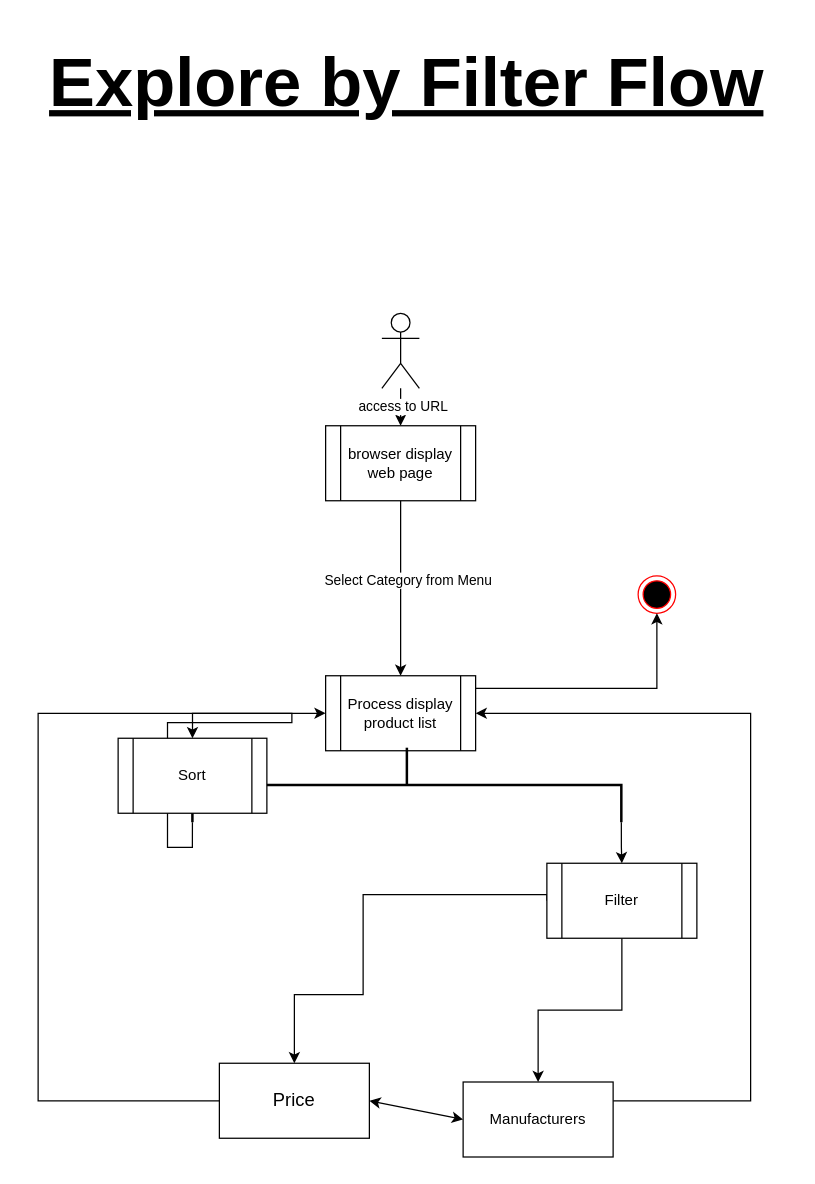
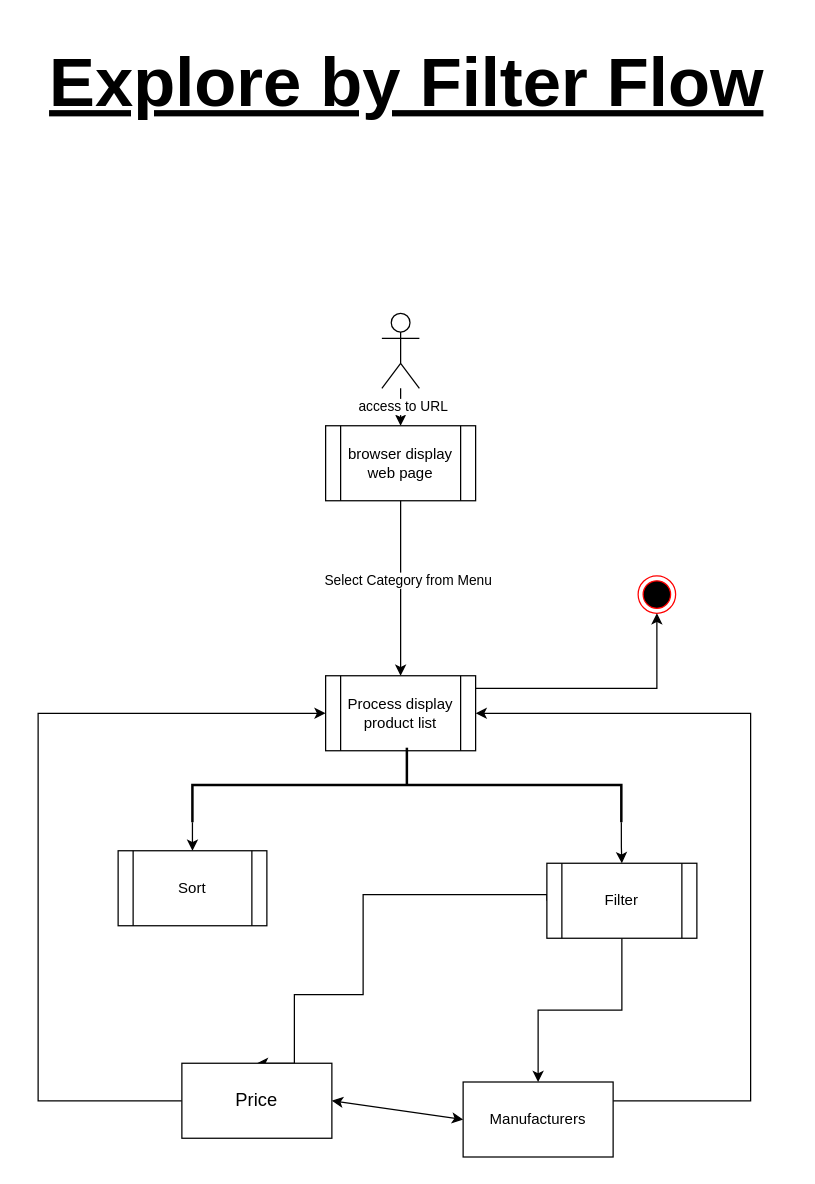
- <mxCell id="15" value="Sort" style="shape=process;whiteSpace=wrap;html=1;backgroundOutline=1;" vertex="1" parent="1"><mxGeometry x="94" y="590" width="119" height="60" as="geometry" /></mxCell>
+ <mxCell id="15" value="Sort" style="shape=process;whiteSpace=wrap;html=1;backgroundOutline=1;" vertex="1" parent="1"><mxGeometry x="94" y="680" width="119" height="60" as="geometry" /></mxCell>
- <mxCell id="20" value="&lt;span id=&quot;docs-internal-guid-4c7af6d2-7fff-b0e0-37aa-14c863ab8363&quot;&gt;&lt;span style=&quot;font-size: 11pt; font-family: Arial, sans-serif; color: rgb(0, 0, 0); background-color: transparent; font-variant-numeric: normal; font-variant-east-asian: normal; font-variant-alternates: normal; font-variant-position: normal; font-variant-emoji: normal; vertical-align: baseline; white-space-collapse: preserve;&quot;&gt;Price&lt;/span&gt;&lt;/span&gt;" style="rounded=0;whiteSpace=wrap;html=1;" vertex="1" parent="1"><mxGeometry x="175" y="850" width="120" height="60" as="geometry" /></mxCell>
+ <mxCell id="20" value="&lt;span id=&quot;docs-internal-guid-4c7af6d2-7fff-b0e0-37aa-14c863ab8363&quot;&gt;&lt;span style=&quot;font-size: 11pt; font-family: Arial, sans-serif; color: rgb(0, 0, 0); background-color: transparent; font-variant-numeric: normal; font-variant-east-asian: normal; font-variant-alternates: normal; font-variant-position: normal; font-variant-emoji: normal; vertical-align: baseline; white-space-collapse: preserve;&quot;&gt;Price&lt;/span&gt;&lt;/span&gt;" style="rounded=0;whiteSpace=wrap;html=1;" vertex="1" parent="1"><mxGeometry x="145" y="850" width="120" height="60" as="geometry" /></mxCell>
